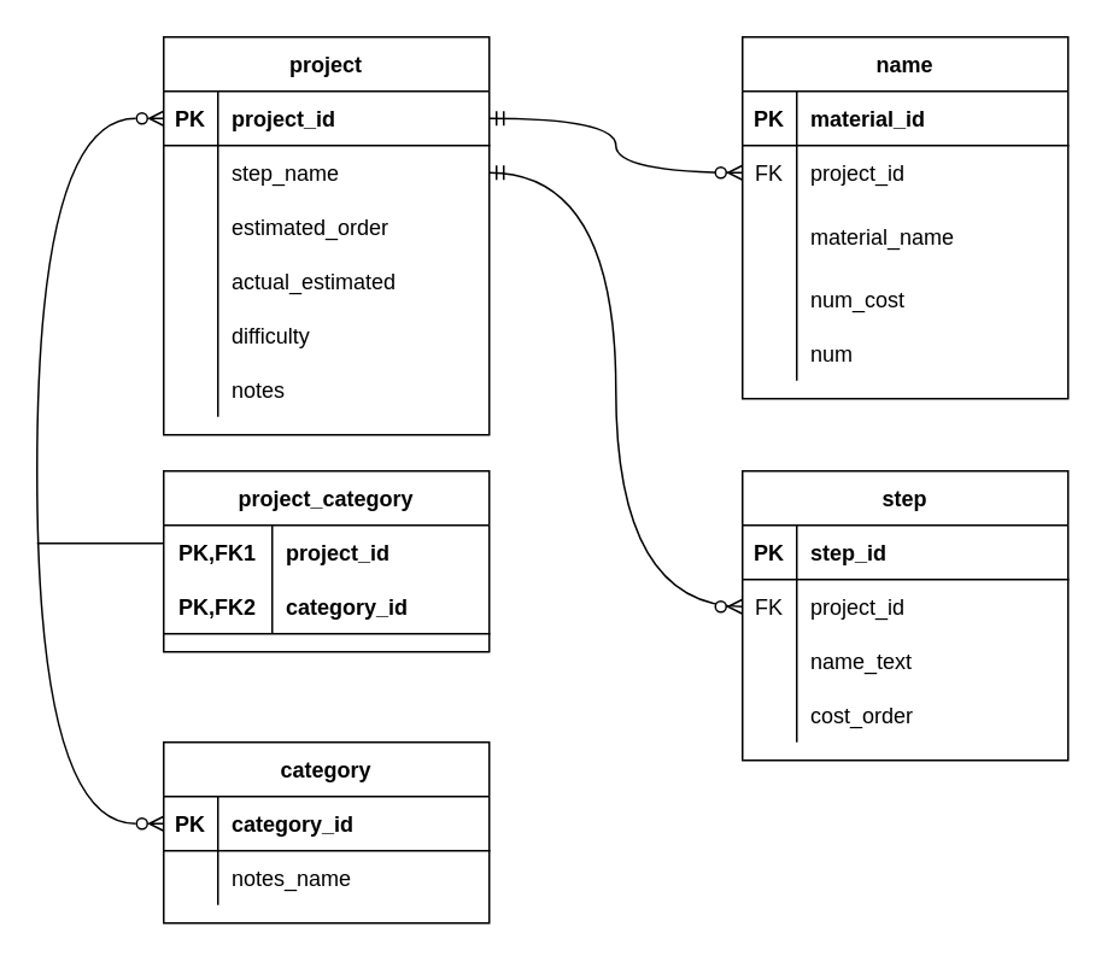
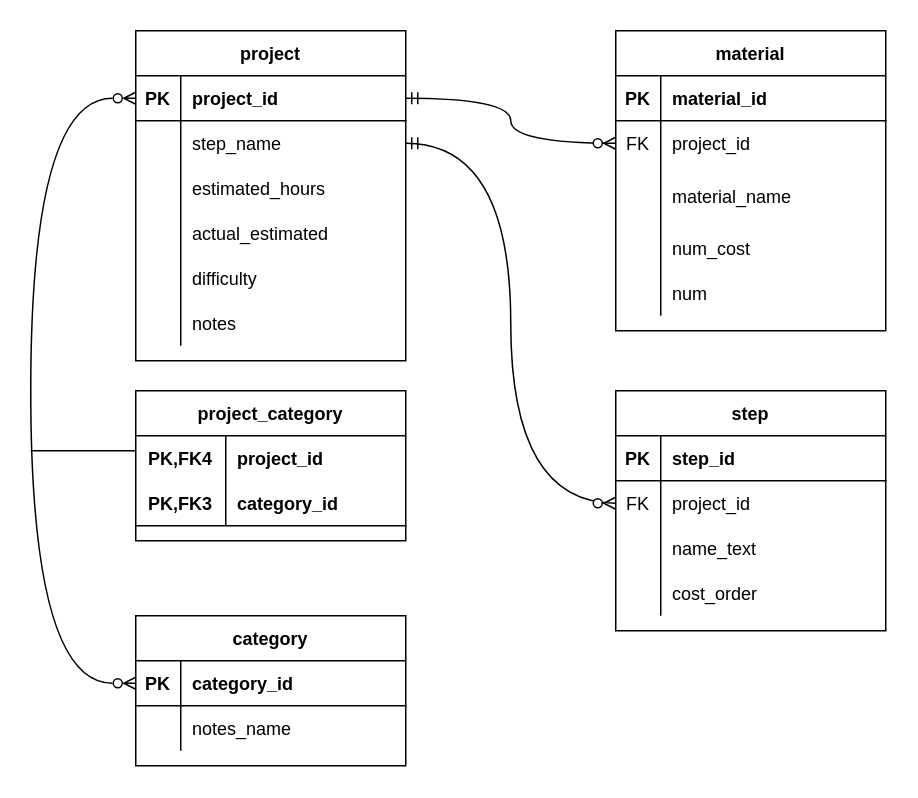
- <mxCell id="21" value="name" style="shape=table;startSize=30;container=1;collapsible=1;childLayout=tableLayout;fixedRows=1;rowLines=0;fontStyle=1;align=center;resizeLast=1;" parent="1" vertex="1"><mxGeometry x="410" y="20" width="180" height="200" as="geometry" /></mxCell>
+ <mxCell id="21" value="material" style="shape=table;startSize=30;container=1;collapsible=1;childLayout=tableLayout;fixedRows=1;rowLines=0;fontStyle=1;align=center;resizeLast=1;" parent="1" vertex="1"><mxGeometry x="410" y="20" width="180" height="200" as="geometry" /></mxCell>
- <mxCell id="11" value="estimated_order" style="shape=partialRectangle;connectable=0;fillColor=none;top=0;left=0;bottom=0;right=0;align=left;spacingLeft=6;overflow=hidden;" parent="9" vertex="1"><mxGeometry x="30" width="150" height="30" as="geometry"><mxRectangle width="150" height="30" as="alternateBounds" /></mxGeometry></mxCell>
+ <mxCell id="11" value="estimated_hours" style="shape=partialRectangle;connectable=0;fillColor=none;top=0;left=0;bottom=0;right=0;align=left;spacingLeft=6;overflow=hidden;" parent="9" vertex="1"><mxGeometry x="30" width="150" height="30" as="geometry"><mxRectangle width="150" height="30" as="alternateBounds" /></mxGeometry></mxCell>
- <mxCell id="52" value="PK,FK1" style="shape=partialRectangle;connectable=0;fillColor=none;top=0;left=0;bottom=0;right=0;fontStyle=1;overflow=hidden;" parent="51" vertex="1"><mxGeometry width="60" height="30" as="geometry"><mxRectangle width="60" height="30" as="alternateBounds" /></mxGeometry></mxCell>
+ <mxCell id="52" value="PK,FK4" style="shape=partialRectangle;connectable=0;fillColor=none;top=0;left=0;bottom=0;right=0;fontStyle=1;overflow=hidden;" parent="51" vertex="1"><mxGeometry width="60" height="30" as="geometry"><mxRectangle width="60" height="30" as="alternateBounds" /></mxGeometry></mxCell>
- <mxCell id="55" value="PK,FK2" style="shape=partialRectangle;connectable=0;fillColor=none;top=0;left=0;bottom=0;right=0;fontStyle=1;overflow=hidden;" parent="54" vertex="1"><mxGeometry width="60" height="30" as="geometry"><mxRectangle width="60" height="30" as="alternateBounds" /></mxGeometry></mxCell>
+ <mxCell id="55" value="PK,FK3" style="shape=partialRectangle;connectable=0;fillColor=none;top=0;left=0;bottom=0;right=0;fontStyle=1;overflow=hidden;" parent="54" vertex="1"><mxGeometry width="60" height="30" as="geometry"><mxRectangle width="60" height="30" as="alternateBounds" /></mxGeometry></mxCell>
